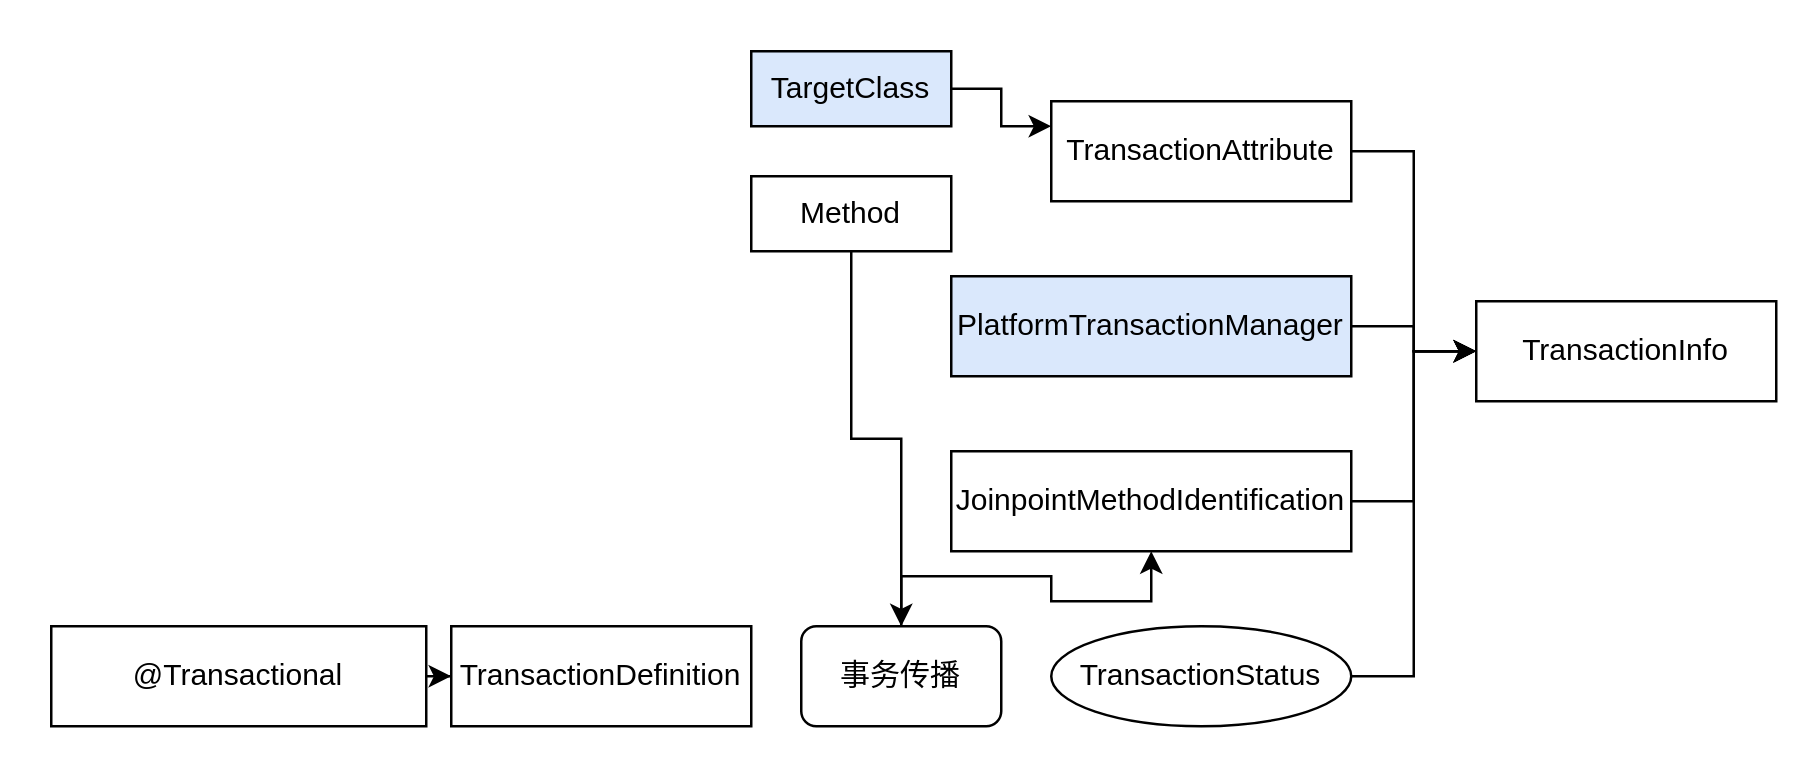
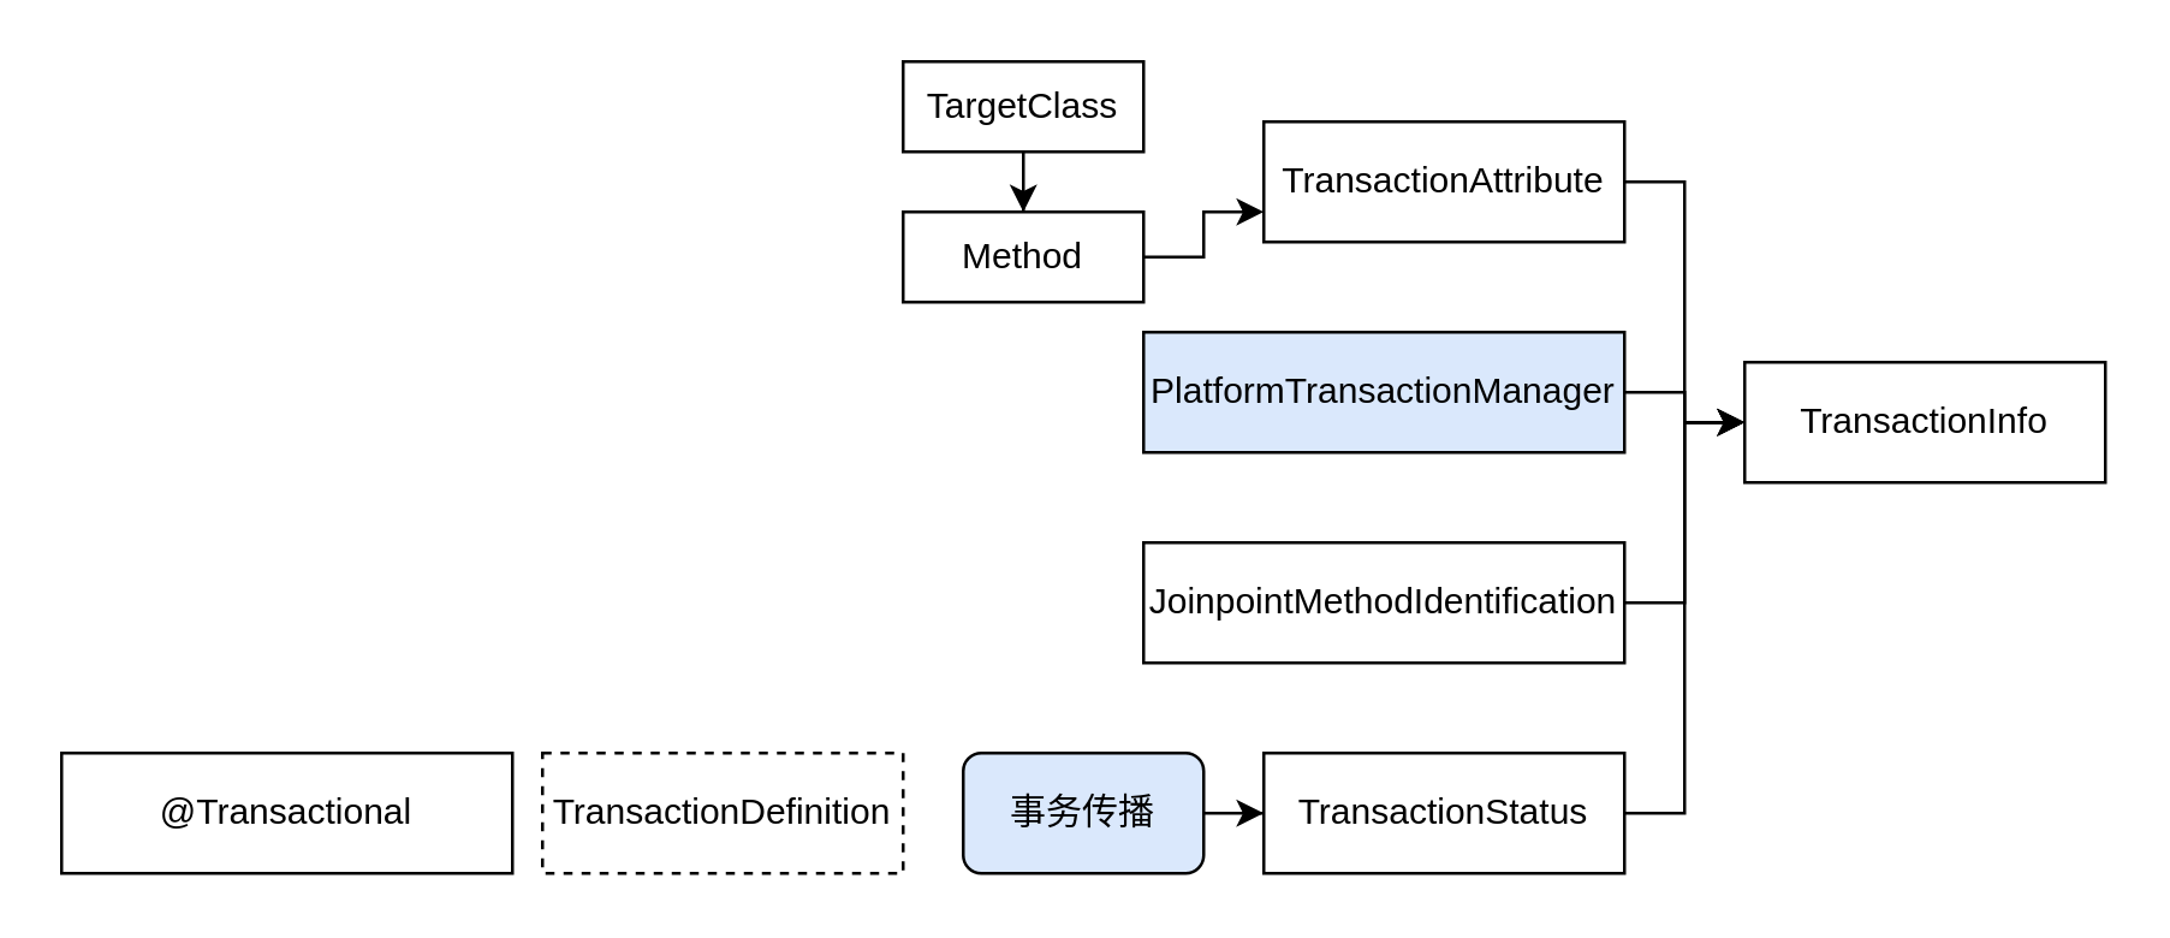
- <mxCell id="13" value="TargetClass" style="rounded=0;whiteSpace=wrap;html=1;fillColor=#dae8fc;" parent="1" vertex="1"><mxGeometry x="300" y="20" width="80" height="30" as="geometry" /></mxCell>
+ <mxCell id="13" value="TargetClass" style="rounded=0;whiteSpace=wrap;html=1;" parent="1" vertex="1"><mxGeometry x="300" y="20" width="80" height="30" as="geometry" /></mxCell>
- <mxCell id="12" style="edgeStyle=orthogonalEdgeStyle;rounded=0;orthogonalLoop=1;jettySize=auto;html=1;entryX=0;entryY=0.25;entryDx=0;entryDy=0;" parent="1" source="13" target="6" edge="1"><mxGeometry relative="1" as="geometry" /></mxCell>
+ <mxCell id="12" style="edgeStyle=orthogonalEdgeStyle;rounded=0;orthogonalLoop=1;jettySize=auto;html=1;" parent="1" source="13" target="15" edge="1"><mxGeometry relative="1" as="geometry" /></mxCell>
- <mxCell id="9" value="TransactionInfo" style="rounded=0;whiteSpace=wrap;html=1;" parent="1" vertex="1"><mxGeometry x="590" y="120" width="120" height="40" as="geometry" /></mxCell>
+ <mxCell id="9" value="TransactionInfo" style="rounded=0;whiteSpace=wrap;html=1;" parent="1" vertex="1"><mxGeometry x="580" y="120" width="120" height="40" as="geometry" /></mxCell>
- <mxCell id="14" style="edgeStyle=orthogonalEdgeStyle;rounded=0;orthogonalLoop=1;jettySize=auto;html=1;" parent="1" source="15" target="19" edge="1"><mxGeometry relative="1" as="geometry" /></mxCell>
+ <mxCell id="14" style="edgeStyle=orthogonalEdgeStyle;rounded=0;orthogonalLoop=1;jettySize=auto;html=1;entryX=0;entryY=0.75;entryDx=0;entryDy=0;" parent="1" source="15" target="6" edge="1"><mxGeometry relative="1" as="geometry" /></mxCell>
- <mxCell id="18" value="" style="edgeStyle=orthogonalEdgeStyle;rounded=0;orthogonalLoop=1;jettySize=auto;html=1;" edge="1" parent="1" source="19" target="11"><mxGeometry relative="1" as="geometry" /></mxCell>
+ <mxCell id="18" value="" style="edgeStyle=orthogonalEdgeStyle;rounded=0;orthogonalLoop=1;jettySize=auto;html=1;" edge="1" parent="1" source="19" target="17"><mxGeometry relative="1" as="geometry" /></mxCell>
- <mxCell id="2" value="" style="edgeStyle=orthogonalEdgeStyle;rounded=0;orthogonalLoop=1;jettySize=auto;html=1;" parent="1" source="3" target="4" edge="1"><mxGeometry relative="1" as="geometry" /></mxCell>
- <mxCell id="4" value="TransactionDefinition" style="rounded=0;whiteSpace=wrap;html=1;" parent="1" vertex="1"><mxGeometry x="180" y="250" width="120" height="40" as="geometry" /></mxCell>
+ <mxCell id="4" value="TransactionDefinition" style="rounded=0;whiteSpace=wrap;html=1;dashed=1;" parent="1" vertex="1"><mxGeometry x="180" y="250" width="120" height="40" as="geometry" /></mxCell>
- <mxCell id="19" value="事务传播" style="rounded=1;whiteSpace=wrap;html=1;" vertex="1" parent="1"><mxGeometry x="320" y="250" width="80" height="40" as="geometry" /></mxCell>
+ <mxCell id="19" value="事务传播" style="rounded=1;whiteSpace=wrap;html=1;fillColor=#dae8fc;" vertex="1" parent="1"><mxGeometry x="320" y="250" width="80" height="40" as="geometry" /></mxCell>
- <mxCell id="17" value="TransactionStatus" style="ellipse;whiteSpace=wrap;html=1;" vertex="1" parent="1"><mxGeometry x="420" y="250" width="120" height="40" as="geometry" /></mxCell>
+ <mxCell id="17" value="TransactionStatus" style="rounded=0;whiteSpace=wrap;html=1;" vertex="1" parent="1"><mxGeometry x="420" y="250" width="120" height="40" as="geometry" /></mxCell>
